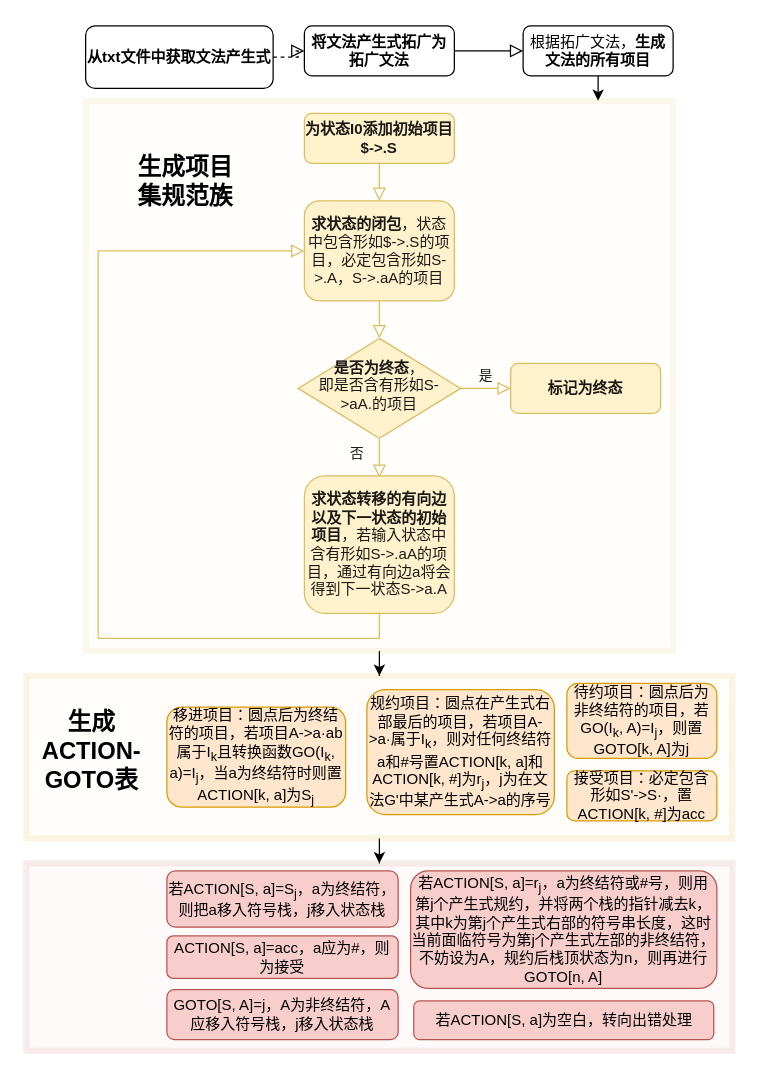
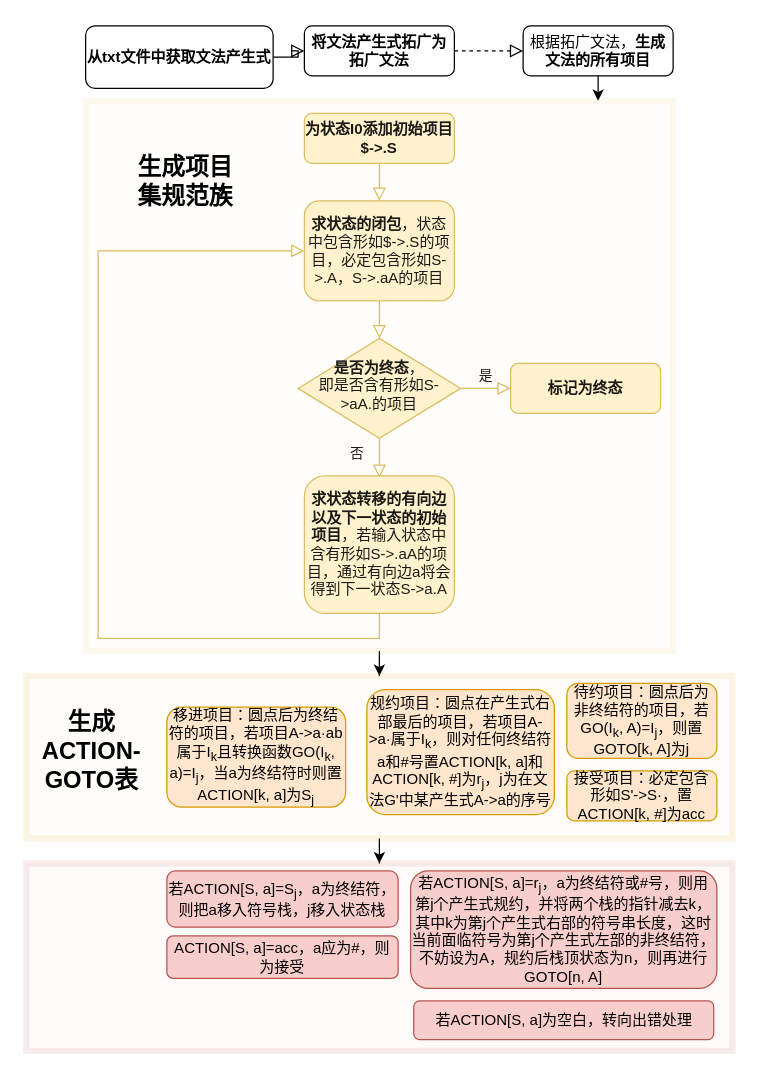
- <mxCell id="4" value="" style="rounded=0;html=1;jettySize=auto;orthogonalLoop=1;fontSize=11;endArrow=block;endFill=0;endSize=8;strokeWidth=1;shadow=0;labelBackgroundColor=none;edgeStyle=orthogonalEdgeStyle;" parent="1" source="5" target="7" edge="1"><mxGeometry relative="1" as="geometry"><mxPoint x="303" y="60" as="targetPoint" /></mxGeometry></mxCell>
+ <mxCell id="4" value="" style="rounded=0;html=1;jettySize=auto;orthogonalLoop=1;fontSize=11;endArrow=block;endFill=0;endSize=8;strokeWidth=1;shadow=0;labelBackgroundColor=none;edgeStyle=orthogonalEdgeStyle;dashed=1;" parent="1" source="5" target="7" edge="1"><mxGeometry relative="1" as="geometry"><mxPoint x="303" y="60" as="targetPoint" /></mxGeometry></mxCell>
- <mxCell id="2" value="" style="rounded=0;html=1;jettySize=auto;orthogonalLoop=1;fontSize=11;endArrow=block;endFill=0;endSize=8;strokeWidth=1;shadow=0;labelBackgroundColor=none;edgeStyle=orthogonalEdgeStyle;dashed=1;" parent="1" source="3" target="5" edge="1"><mxGeometry relative="1" as="geometry"><mxPoint x="303" y="-30" as="targetPoint" /></mxGeometry></mxCell>
+ <mxCell id="2" value="" style="rounded=0;html=1;jettySize=auto;orthogonalLoop=1;fontSize=11;endArrow=block;endFill=0;endSize=8;strokeWidth=1;shadow=0;labelBackgroundColor=none;edgeStyle=orthogonalEdgeStyle;" parent="1" source="3" target="5" edge="1"><mxGeometry relative="1" as="geometry"><mxPoint x="303" y="-30" as="targetPoint" /></mxGeometry></mxCell>
- <mxCell id="32" value="GOTO[S, A]=j，A为非终结符，A应移入符号栈，j移入状态栈" style="rounded=1;whiteSpace=wrap;html=1;fontSize=12;glass=0;strokeWidth=1;shadow=0;fillColor=#f8cecc;strokeColor=#b85450;" vertex="1" parent="1"><mxGeometry x="133" y="791" width="185" height="40" as="geometry" /></mxCell>
